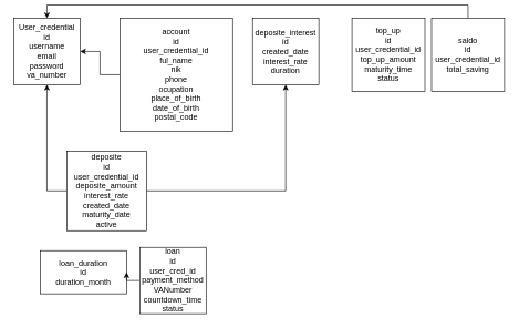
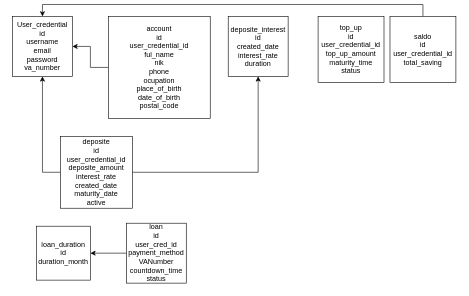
- <mxCell id="12" value="loan_duration&lt;br&gt;id&lt;br&gt;duration_month" style="whiteSpace=wrap;html=1;aspect=fixed;" vertex="1" parent="1"><mxGeometry x="60" y="370" width="130" height="65" as="geometry" /></mxCell>
+ <mxCell id="12" value="loan_duration&lt;br&gt;id&lt;br&gt;duration_month" style="whiteSpace=wrap;html=1;aspect=fixed;" vertex="1" parent="1"><mxGeometry x="60" y="370" width="90" height="90" as="geometry" /></mxCell>
